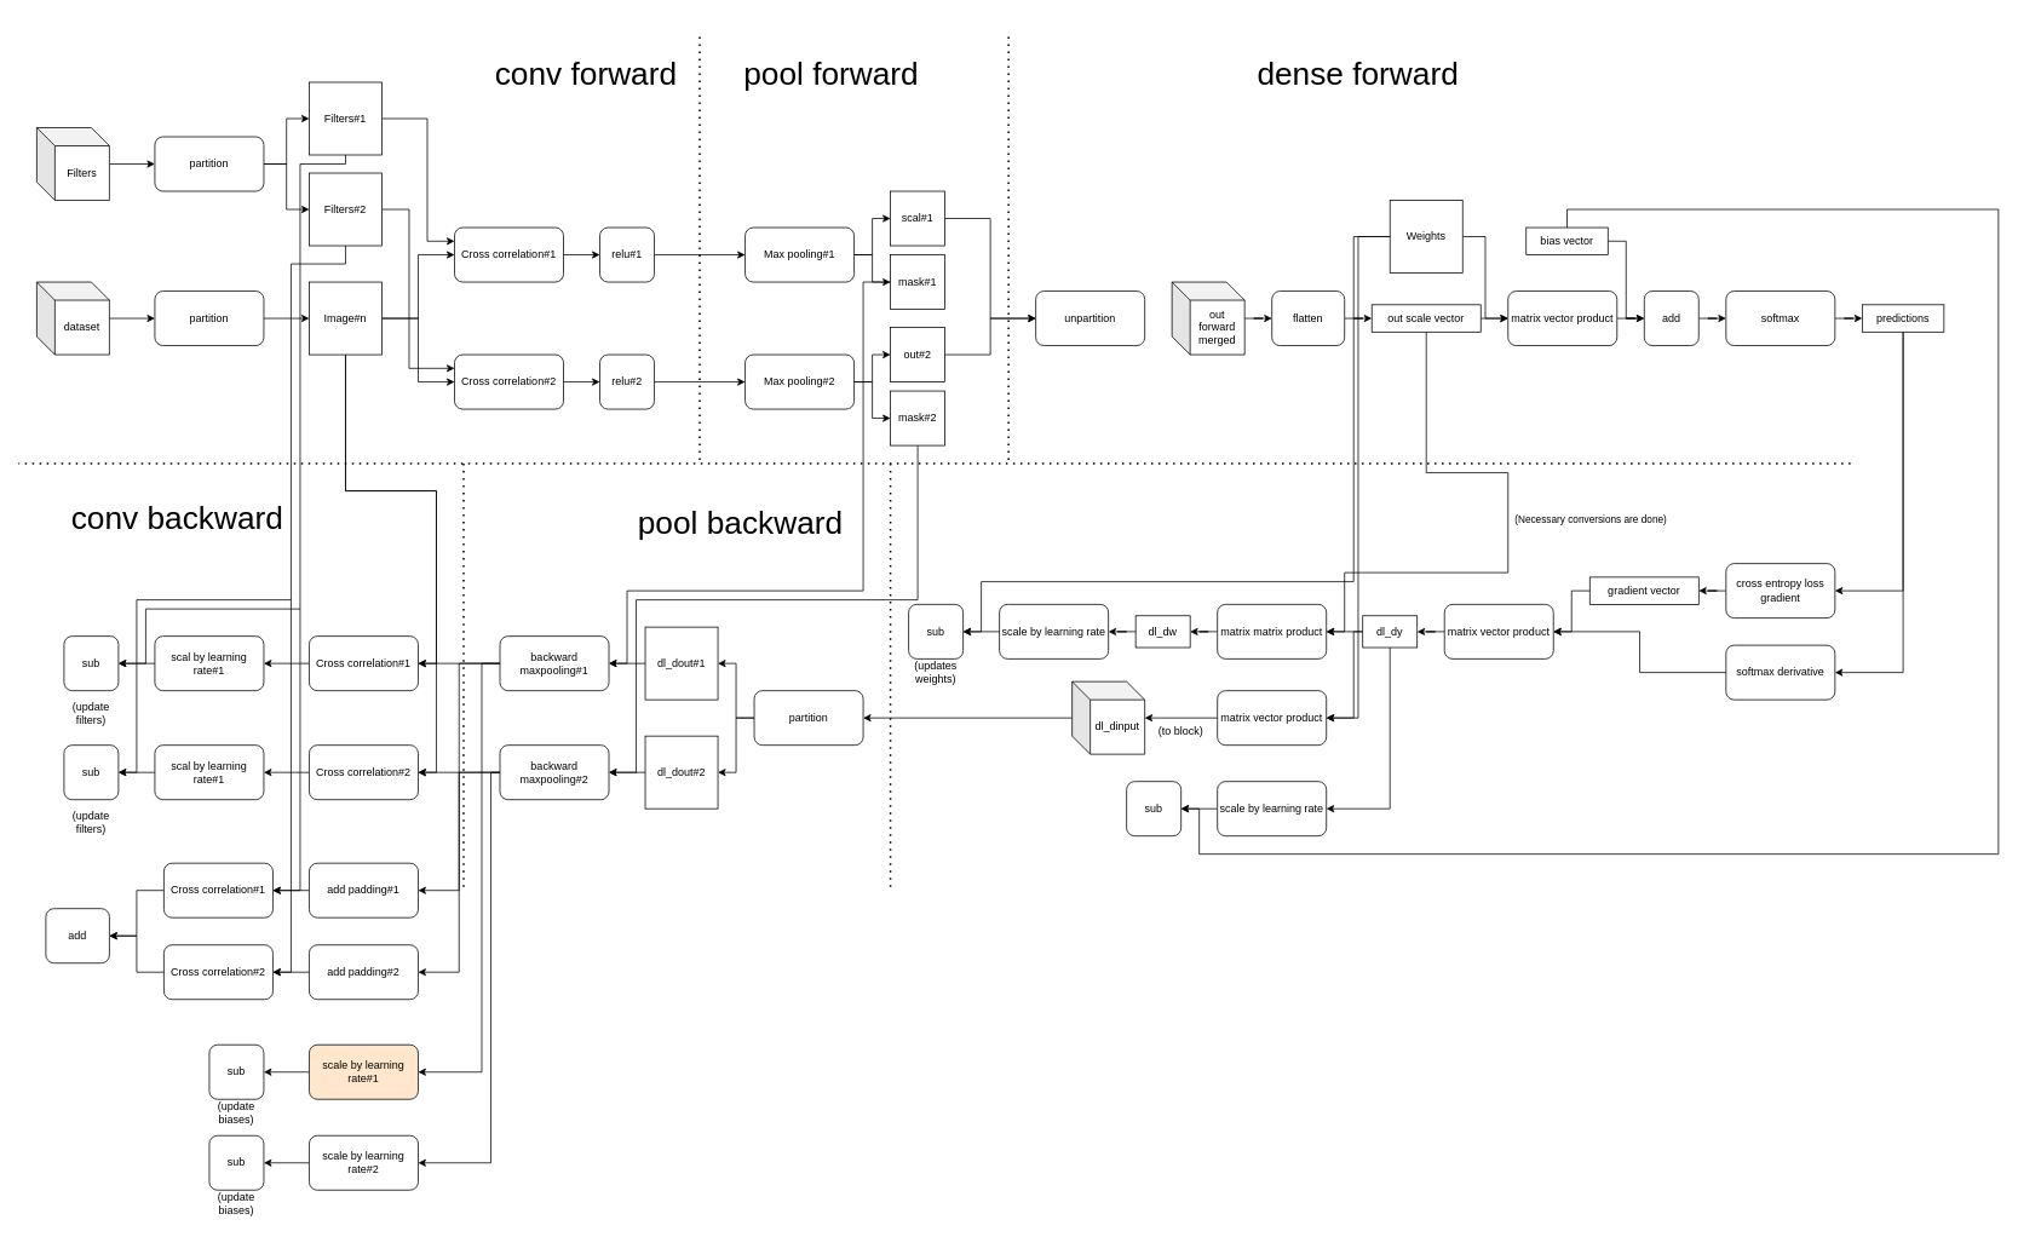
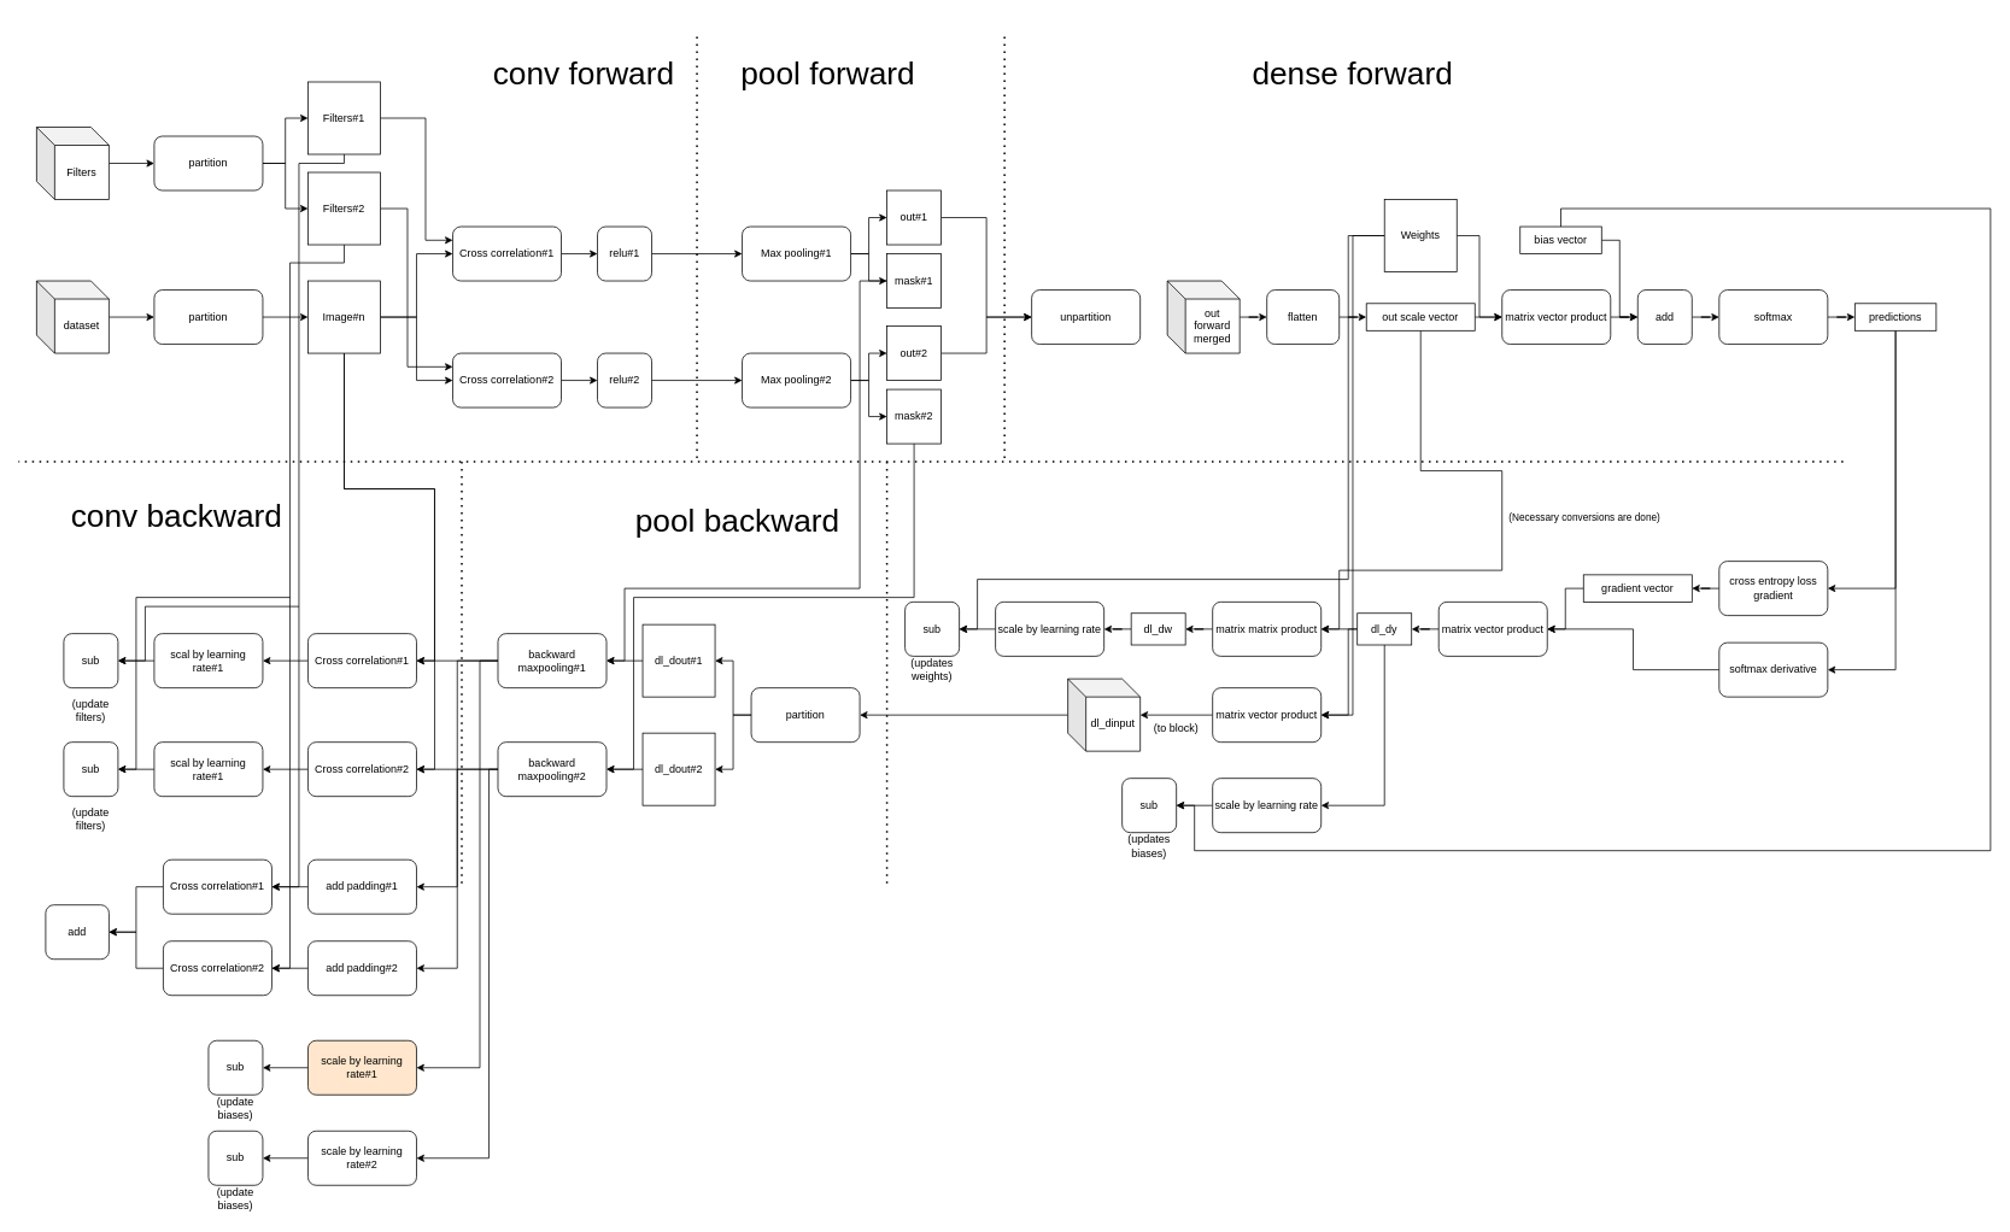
- <mxCell id="36" value="scal#1" style="whiteSpace=wrap;html=1;aspect=fixed;" vertex="1" parent="1"><mxGeometry x="980" y="210" width="60" height="60" as="geometry" /></mxCell>
+ <mxCell id="36" value="out#1" style="whiteSpace=wrap;html=1;aspect=fixed;" vertex="1" parent="1"><mxGeometry x="980" y="210" width="60" height="60" as="geometry" /></mxCell>
+ <mxCell id="98" value="(updates biases)" style="text;html=1;align=center;verticalAlign=middle;whiteSpace=wrap;rounded=0;" vertex="1" parent="1"><mxGeometry x="1240" y="920" width="60" height="30" as="geometry" /></mxCell>
